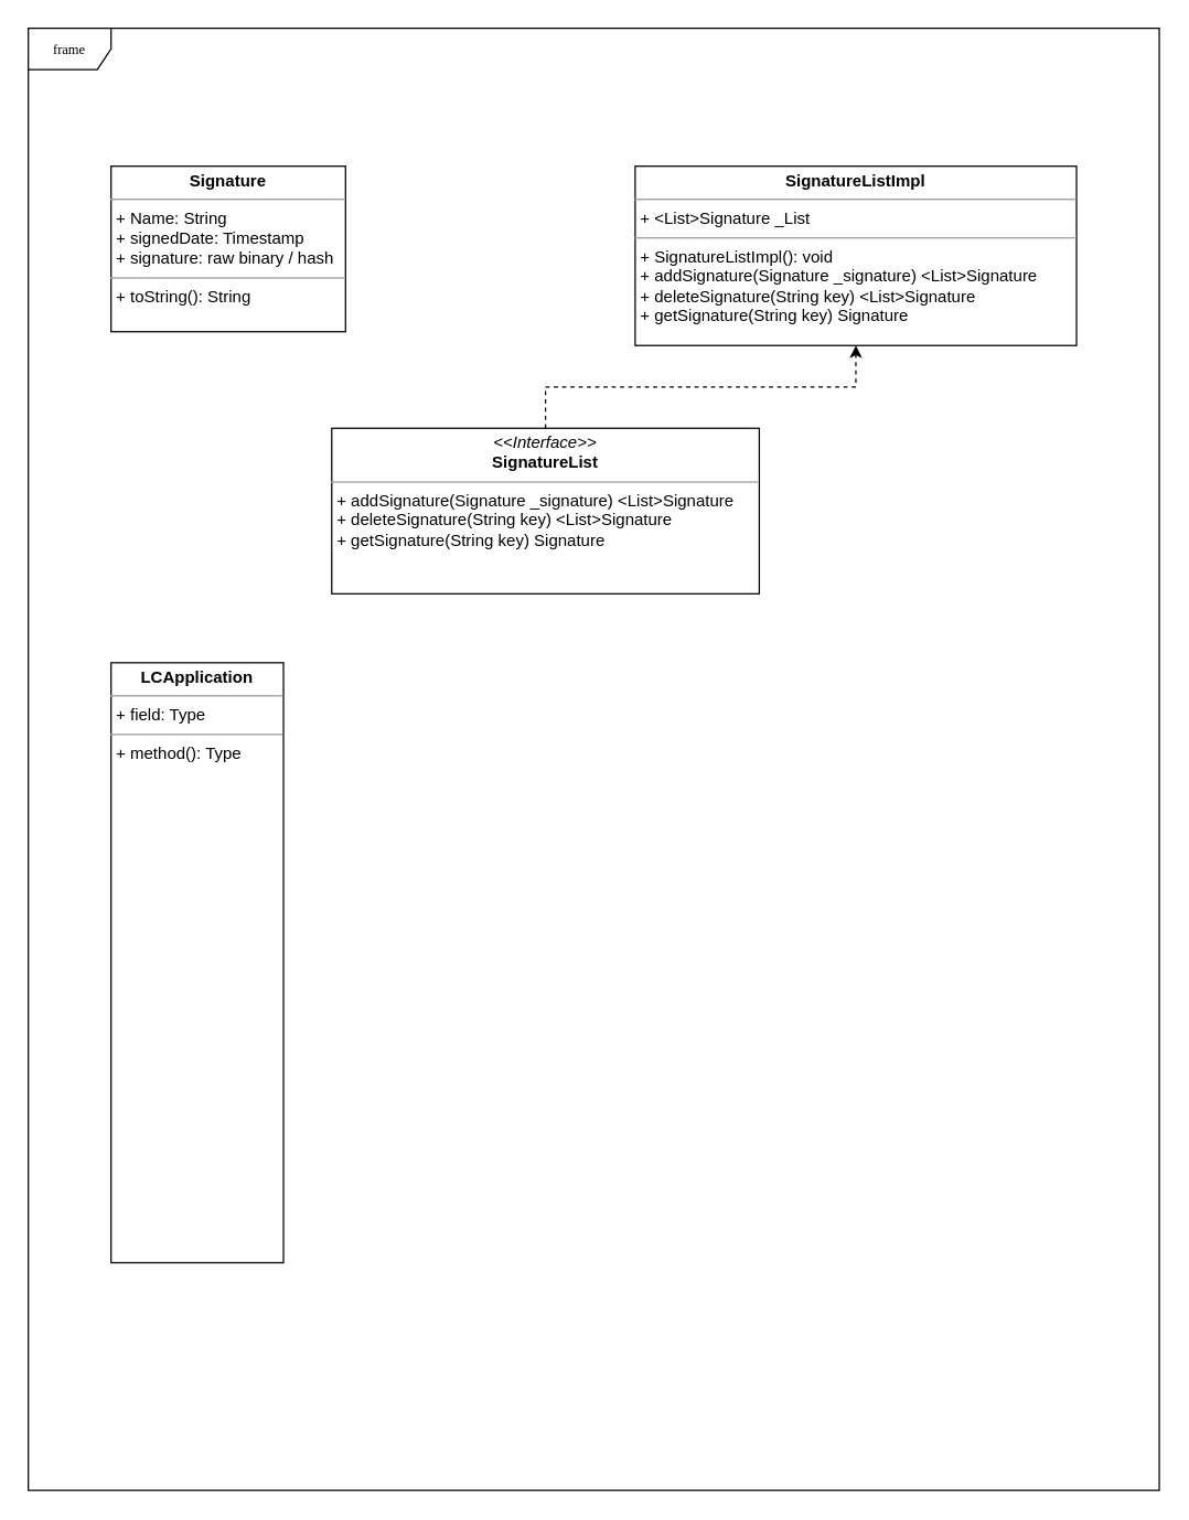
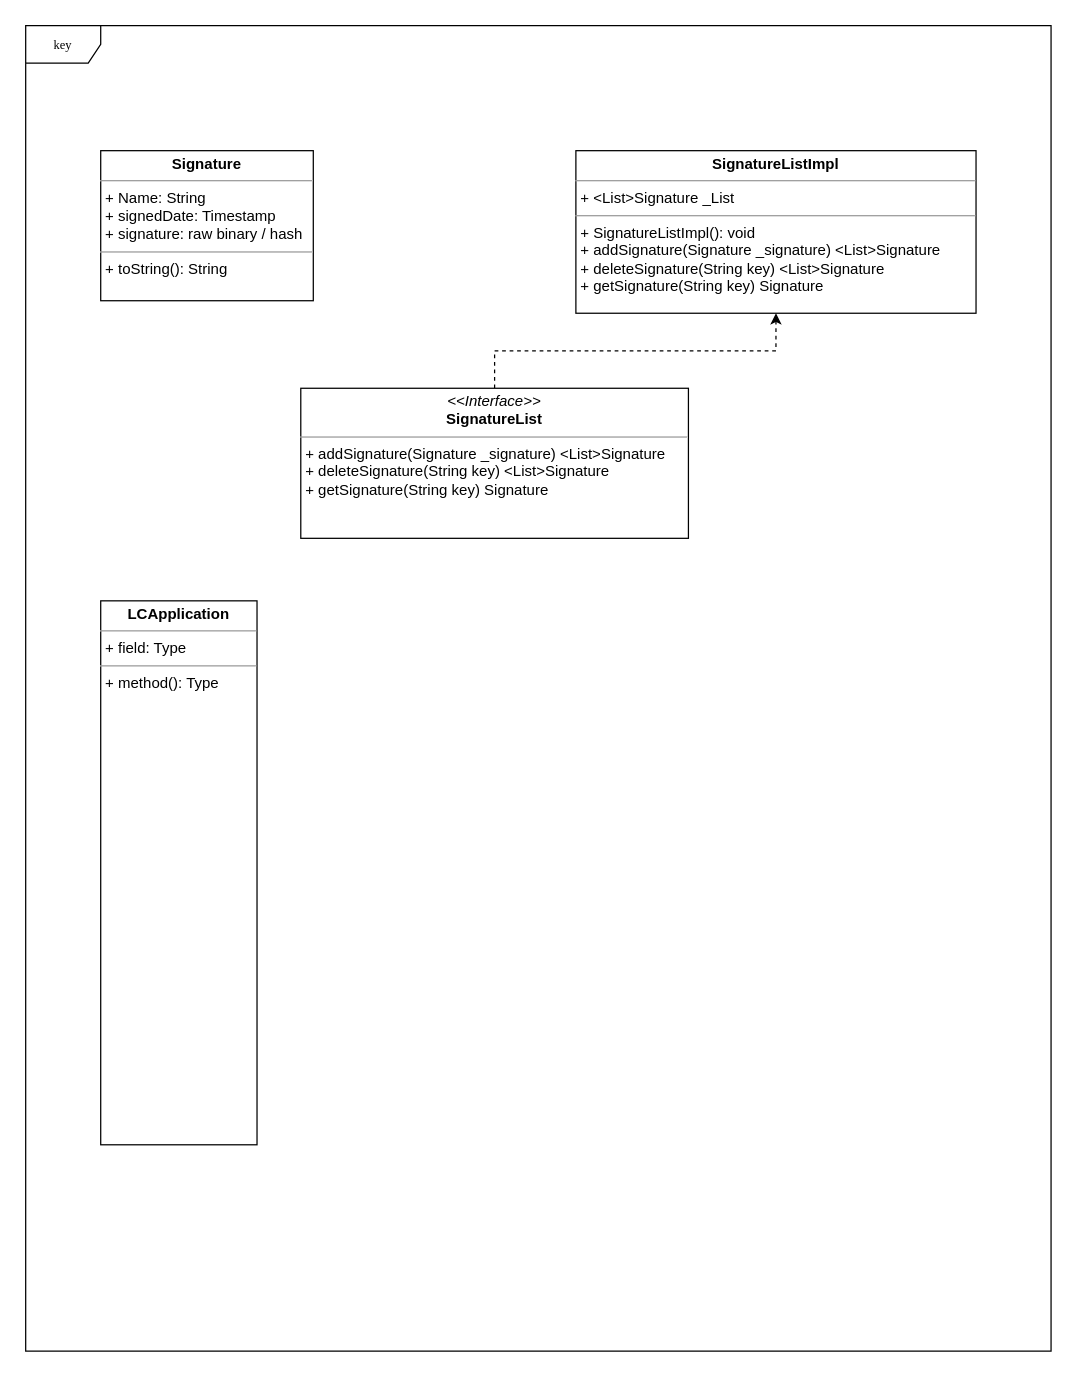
- <mxCell id="2" value="frame" style="shape=umlFrame;whiteSpace=wrap;html=1;rounded=0;shadow=0;comic=0;labelBackgroundColor=none;strokeWidth=1;fontFamily=Verdana;fontSize=10;align=center;" parent="1" vertex="1"><mxGeometry x="20" y="20" width="820" height="1060" as="geometry" /></mxCell>
+ <mxCell id="2" value="key" style="shape=umlFrame;whiteSpace=wrap;html=1;rounded=0;shadow=0;comic=0;labelBackgroundColor=none;strokeWidth=1;fontFamily=Verdana;fontSize=10;align=center;" parent="1" vertex="1"><mxGeometry x="20" y="20" width="820" height="1060" as="geometry" /></mxCell>
